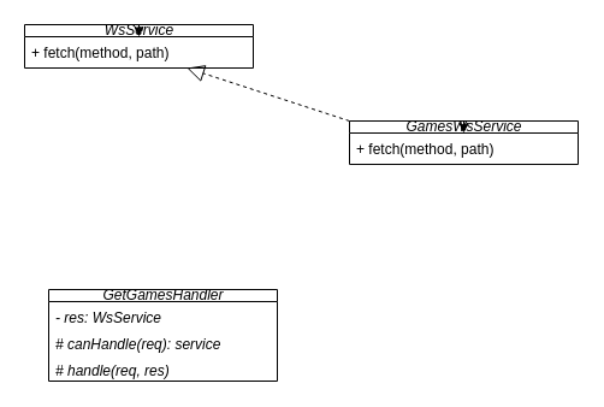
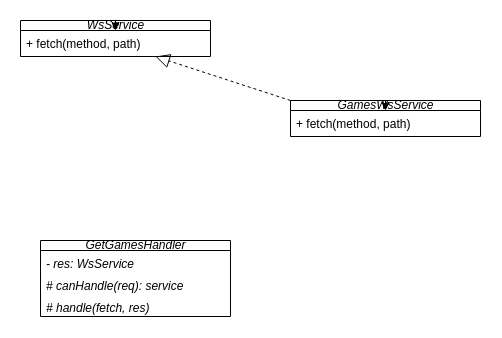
- <mxCell id="8" value="&lt;i&gt;# handle(req, res)&lt;/i&gt;" style="text;strokeColor=none;fillColor=none;align=left;verticalAlign=top;spacingLeft=4;spacingRight=4;overflow=hidden;rotatable=0;points=[[0,0.5],[1,0.5]];portConstraint=eastwest;whiteSpace=wrap;html=1;" parent="5" vertex="1"><mxGeometry y="54" width="190" height="22" as="geometry" /></mxCell>
+ <mxCell id="8" value="&lt;i&gt;# handle(fetch, res)&lt;/i&gt;" style="text;strokeColor=none;fillColor=none;align=left;verticalAlign=top;spacingLeft=4;spacingRight=4;overflow=hidden;rotatable=0;points=[[0,0.5],[1,0.5]];portConstraint=eastwest;whiteSpace=wrap;html=1;" parent="5" vertex="1"><mxGeometry y="54" width="190" height="22" as="geometry" /></mxCell>
